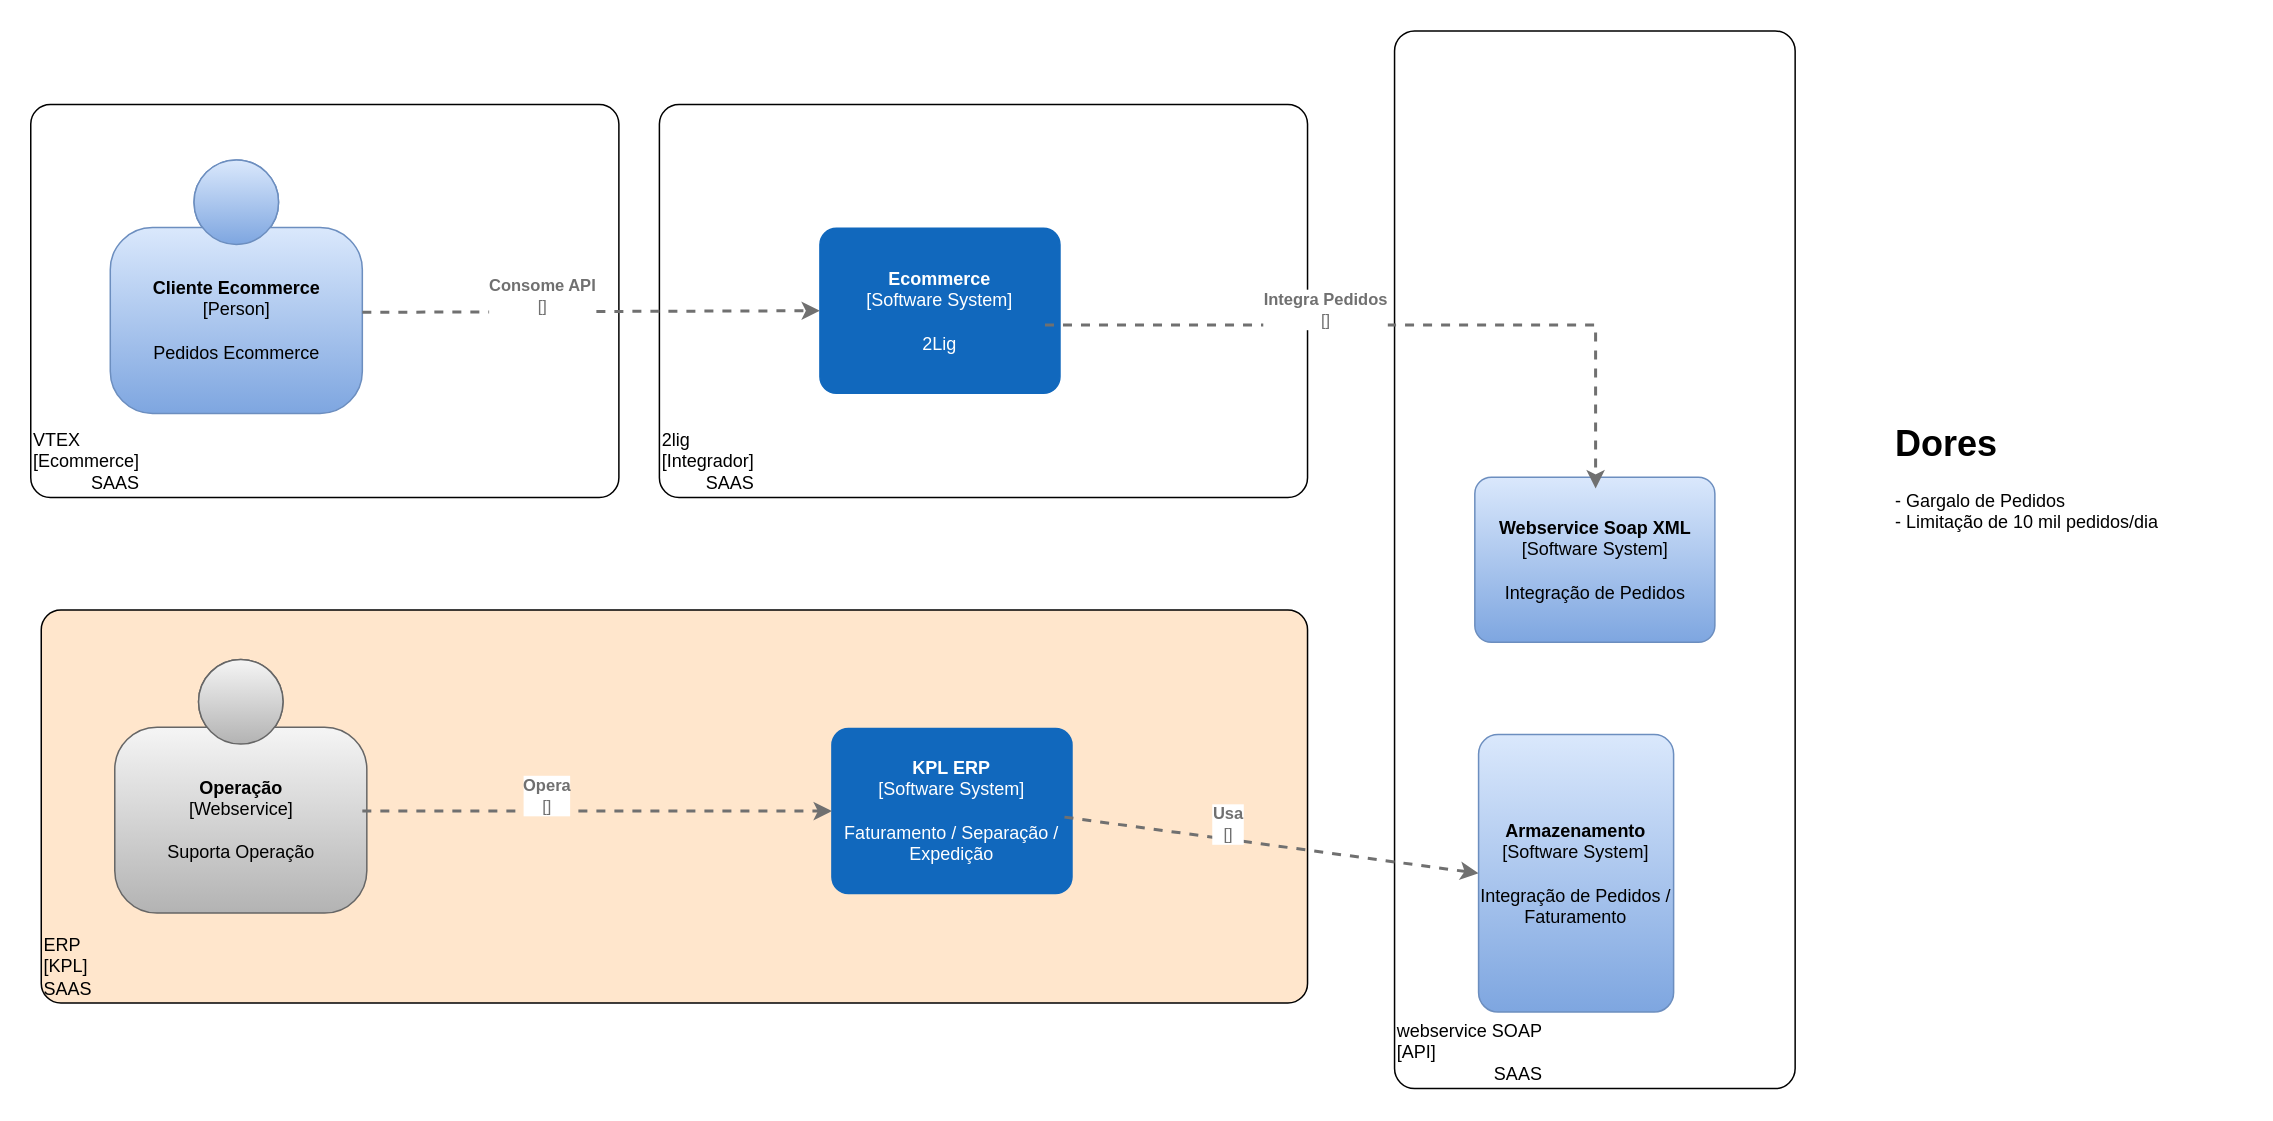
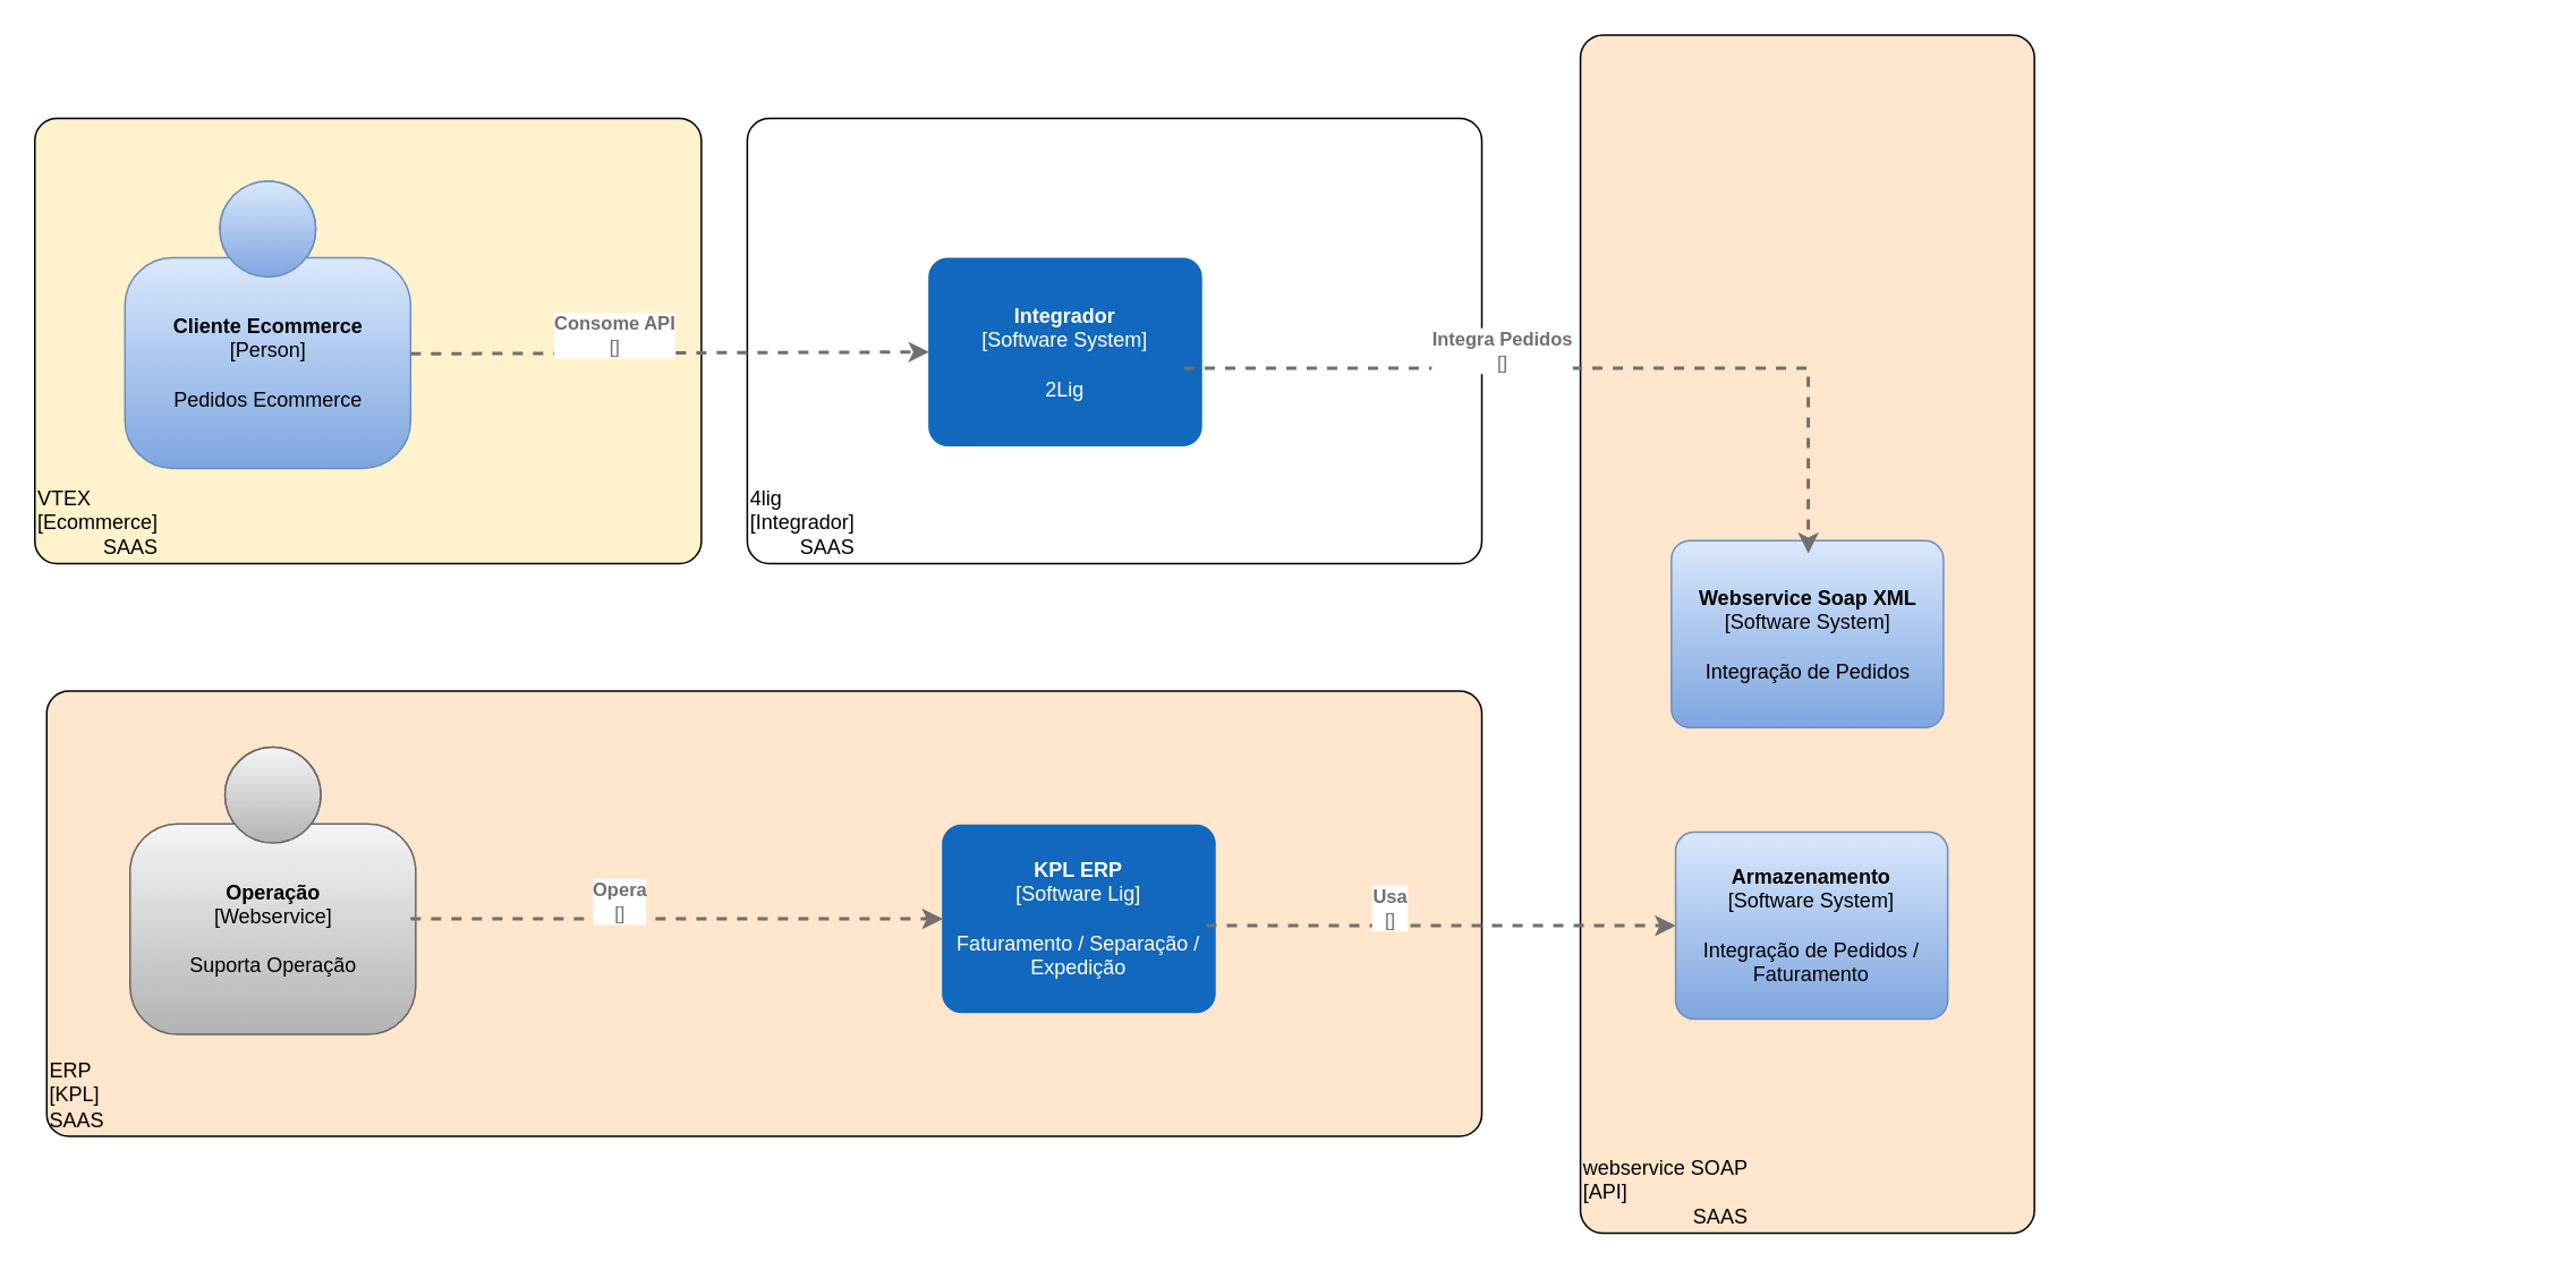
- <mxCell id="7" value="&lt;b&gt;Ecommerce&lt;/b&gt;&lt;div&gt;[Software System]&lt;/div&gt;&lt;br&gt;&lt;div&gt;2Lig&lt;/div&gt;" style="rounded=1;whiteSpace=wrap;html=1;labelBackgroundColor=none;fillColor=#1168BD;fontColor=#ffffff;align=center;arcSize=10;strokeColor=#1168BD;metaEdit=1;metaData={&quot;c4Type&quot;:{&quot;editable&quot;:false}};points=[[0.25,0,0],[0.5,0,0],[0.75,0,0],[1,0.25,0],[1,0.5,0],[1,0.75,0],[0.75,1,0],[0.5,1,0],[0.25,1,0],[0,0.75,0],[0,0.5,0],[0,0.25,0]];" parent="1" vertex="1"><mxGeometry x="546" y="151.5" width="160" height="110.0" as="geometry" /></mxCell>
+ <mxCell id="7" value="&lt;b&gt;Integrador&lt;/b&gt;&lt;div&gt;[Software System]&lt;/div&gt;&lt;br&gt;&lt;div&gt;2Lig&lt;/div&gt;" style="rounded=1;whiteSpace=wrap;html=1;labelBackgroundColor=none;fillColor=#1168BD;fontColor=#ffffff;align=center;arcSize=10;strokeColor=#1168BD;metaEdit=1;metaData={&quot;c4Type&quot;:{&quot;editable&quot;:false}};points=[[0.25,0,0],[0.5,0,0],[0.75,0,0],[1,0.25,0],[1,0.5,0],[1,0.75,0],[0.75,1,0],[0.5,1,0],[0.25,1,0],[0,0.75,0],[0,0.5,0],[0,0.25,0]];" parent="1" vertex="1"><mxGeometry x="546" y="151.5" width="160" height="110.0" as="geometry" /></mxCell>
- <mxCell id="4" value="&lt;div style=&quot;text-align: left&quot;&gt;VTEX&lt;/div&gt;&lt;div style=&quot;text-align: left&quot;&gt;[Ecommerce]&lt;/div&gt;&lt;div style=&quot;text-align: right&quot;&gt;SAAS&lt;/div&gt;" style="rounded=1;whiteSpace=wrap;html=1;labelBackgroundColor=none;fillColor=#ffffff;fontColor=#000000;align=left;arcSize=5;strokeColor=#000000;verticalAlign=bottom;metaEdit=1;metaData={&quot;c4Type&quot;:{&quot;editable&quot;:false}};points=[[0.25,0,0],[0.5,0,0],[0.75,0,0],[1,0.25,0],[1,0.5,0],[1,0.75,0],[0.75,1,0],[0.5,1,0],[0.25,1,0],[0,0.75,0],[0,0.5,0],[0,0.25,0]];" parent="1" vertex="1"><mxGeometry x="20" y="69" width="392" height="262" as="geometry" /></mxCell>
+ <mxCell id="4" value="&lt;div style=&quot;text-align: left&quot;&gt;VTEX&lt;/div&gt;&lt;div style=&quot;text-align: left&quot;&gt;[Ecommerce]&lt;/div&gt;&lt;div style=&quot;text-align: right&quot;&gt;SAAS&lt;/div&gt;" style="rounded=1;whiteSpace=wrap;html=1;labelBackgroundColor=none;fillColor=#fff2cc;fontColor=#000000;align=left;arcSize=5;strokeColor=#000000;verticalAlign=bottom;metaEdit=1;metaData={&quot;c4Type&quot;:{&quot;editable&quot;:false}};points=[[0.25,0,0],[0.5,0,0],[0.75,0,0],[1,0.25,0],[1,0.5,0],[1,0.75,0],[0.75,1,0],[0.5,1,0],[0.25,1,0],[0,0.75,0],[0,0.5,0],[0,0.25,0]];" parent="1" vertex="1"><mxGeometry x="20" y="69" width="392" height="262" as="geometry" /></mxCell>
- <mxCell id="2" value="&lt;div style=&quot;text-align: left&quot;&gt;2lig&lt;/div&gt;&lt;div style=&quot;text-align: left&quot;&gt;[Integrador]&lt;/div&gt;&lt;div style=&quot;text-align: right&quot;&gt;SAAS&lt;/div&gt;" style="rounded=1;whiteSpace=wrap;html=1;labelBackgroundColor=none;fillColor=#ffffff;fontColor=#000000;align=left;arcSize=5;strokeColor=#000000;verticalAlign=bottom;metaEdit=1;metaData={&quot;c4Type&quot;:{&quot;editable&quot;:false}};points=[[0.25,0,0],[0.5,0,0],[0.75,0,0],[1,0.25,0],[1,0.5,0],[1,0.75,0],[0.75,1,0],[0.5,1,0],[0.25,1,0],[0,0.75,0],[0,0.5,0],[0,0.25,0]];" vertex="1" parent="1"><mxGeometry x="439" y="69" width="432" height="262" as="geometry" /></mxCell>
+ <mxCell id="2" value="&lt;div style=&quot;text-align: left&quot;&gt;4lig&lt;/div&gt;&lt;div style=&quot;text-align: left&quot;&gt;[Integrador]&lt;/div&gt;&lt;div style=&quot;text-align: right&quot;&gt;SAAS&lt;/div&gt;" style="rounded=1;whiteSpace=wrap;html=1;labelBackgroundColor=none;fillColor=#ffffff;fontColor=#000000;align=left;arcSize=5;strokeColor=#000000;verticalAlign=bottom;metaEdit=1;metaData={&quot;c4Type&quot;:{&quot;editable&quot;:false}};points=[[0.25,0,0],[0.5,0,0],[0.75,0,0],[1,0.25,0],[1,0.5,0],[1,0.75,0],[0.75,1,0],[0.5,1,0],[0.25,1,0],[0,0.75,0],[0,0.5,0],[0,0.25,0]];" vertex="1" parent="1"><mxGeometry x="439" y="69" width="432" height="262" as="geometry" /></mxCell>
- <mxCell id="15" value="&lt;h1 style=&quot;margin-top: 0px;&quot;&gt;Dores&lt;/h1&gt;&lt;div&gt;- Gargalo de Pedidos&lt;/div&gt;&lt;div&gt;- Limitação de 10 mil pedidos/dia&amp;nbsp;&lt;/div&gt;&lt;div&gt;&lt;br&gt;&lt;/div&gt;" style="text;html=1;whiteSpace=wrap;overflow=hidden;rounded=0;" vertex="1" parent="1"><mxGeometry x="1261" y="275" width="232" height="120" as="geometry" /></mxCell>
- <mxCell id="8" value="&lt;b&gt;KPL ERP&lt;/b&gt;&lt;div&gt;[Software System]&lt;/div&gt;&lt;br&gt;&lt;div&gt;Faturamento / Separação / Expedição&lt;/div&gt;" style="rounded=1;whiteSpace=wrap;html=1;labelBackgroundColor=none;fillColor=#1168BD;fontColor=#ffffff;align=center;arcSize=10;strokeColor=#1168BD;metaEdit=1;metaData={&quot;c4Type&quot;:{&quot;editable&quot;:false}};points=[[0.25,0,0],[0.5,0,0],[0.75,0,0],[1,0.25,0],[1,0.5,0],[1,0.75,0],[0.75,1,0],[0.5,1,0],[0.25,1,0],[0,0.75,0],[0,0.5,0],[0,0.25,0]];" parent="1" vertex="1"><mxGeometry x="554" y="485" width="160" height="110.0" as="geometry" /></mxCell>
+ <mxCell id="8" value="&lt;b&gt;KPL ERP&lt;/b&gt;&lt;div&gt;[Software Lig]&lt;/div&gt;&lt;br&gt;&lt;div&gt;Faturamento / Separação / Expedição&lt;/div&gt;" style="rounded=1;whiteSpace=wrap;html=1;labelBackgroundColor=none;fillColor=#1168BD;fontColor=#ffffff;align=center;arcSize=10;strokeColor=#1168BD;metaEdit=1;metaData={&quot;c4Type&quot;:{&quot;editable&quot;:false}};points=[[0.25,0,0],[0.5,0,0],[0.75,0,0],[1,0.25,0],[1,0.5,0],[1,0.75,0],[0.75,1,0],[0.5,1,0],[0.25,1,0],[0,0.75,0],[0,0.5,0],[0,0.25,0]];" parent="1" vertex="1"><mxGeometry x="554" y="485" width="160" height="110.0" as="geometry" /></mxCell>
- <mxCell id="16" value="&lt;b&gt;Armazenamento&lt;/b&gt;&lt;div&gt;[Software System]&lt;/div&gt;&lt;br&gt;&lt;div&gt;Integração de Pedidos / Faturamento&lt;/div&gt;" style="rounded=1;whiteSpace=wrap;html=1;labelBackgroundColor=none;fillColor=#dae8fc;align=center;arcSize=10;strokeColor=#6c8ebf;metaEdit=1;metaData={&quot;c4Type&quot;:{&quot;editable&quot;:false}};points=[[0.25,0,0],[0.5,0,0],[0.75,0,0],[1,0.25,0],[1,0.5,0],[1,0.75,0],[0.75,1,0],[0.5,1,0],[0.25,1,0],[0,0.75,0],[0,0.5,0],[0,0.25,0]];gradientColor=#7ea6e0;" vertex="1" parent="1"><mxGeometry x="985" y="489" width="130" height="185" as="geometry" /></mxCell>
+ <mxCell id="16" value="&lt;b&gt;Armazenamento&lt;/b&gt;&lt;div&gt;[Software System]&lt;/div&gt;&lt;br&gt;&lt;div&gt;Integração de Pedidos / Faturamento&lt;/div&gt;" style="rounded=1;whiteSpace=wrap;html=1;labelBackgroundColor=none;fillColor=#dae8fc;align=center;arcSize=10;strokeColor=#6c8ebf;metaEdit=1;metaData={&quot;c4Type&quot;:{&quot;editable&quot;:false}};points=[[0.25,0,0],[0.5,0,0],[0.75,0,0],[1,0.25,0],[1,0.5,0],[1,0.75,0],[0.75,1,0],[0.5,1,0],[0.25,1,0],[0,0.75,0],[0,0.5,0],[0,0.25,0]];gradientColor=#7ea6e0;" vertex="1" parent="1"><mxGeometry x="985" y="489" width="160" height="110.0" as="geometry" /></mxCell>
- <mxCell id="11" value="&lt;div style=&quot;text-align: left&quot;&gt;webservice SOAP&lt;/div&gt;&lt;div style=&quot;text-align: left&quot;&gt;[API]&lt;/div&gt;&lt;div style=&quot;text-align: right&quot;&gt;SAAS&lt;/div&gt;" style="rounded=1;whiteSpace=wrap;html=1;labelBackgroundColor=none;fillColor=#ffffff;fontColor=#000000;align=left;arcSize=5;strokeColor=#000000;verticalAlign=bottom;metaEdit=1;metaData={&quot;c4Type&quot;:{&quot;editable&quot;:false}};points=[[0.25,0,0],[0.5,0,0],[0.75,0,0],[1,0.25,0],[1,0.5,0],[1,0.75,0],[0.75,1,0],[0.5,1,0],[0.25,1,0],[0,0.75,0],[0,0.5,0],[0,0.25,0]];" parent="1" vertex="1"><mxGeometry x="929" y="20" width="267" height="705" as="geometry" /></mxCell>
+ <mxCell id="11" value="&lt;div style=&quot;text-align: left&quot;&gt;webservice SOAP&lt;/div&gt;&lt;div style=&quot;text-align: left&quot;&gt;[API]&lt;/div&gt;&lt;div style=&quot;text-align: right&quot;&gt;SAAS&lt;/div&gt;" style="rounded=1;whiteSpace=wrap;html=1;labelBackgroundColor=none;fillColor=#ffe6cc;fontColor=#000000;align=left;arcSize=5;strokeColor=#000000;verticalAlign=bottom;metaEdit=1;metaData={&quot;c4Type&quot;:{&quot;editable&quot;:false}};points=[[0.25,0,0],[0.5,0,0],[0.75,0,0],[1,0.25,0],[1,0.5,0],[1,0.75,0],[0.75,1,0],[0.5,1,0],[0.25,1,0],[0,0.75,0],[0,0.5,0],[0,0.25,0]];" parent="1" vertex="1"><mxGeometry x="929" y="20" width="267" height="705" as="geometry" /></mxCell>
